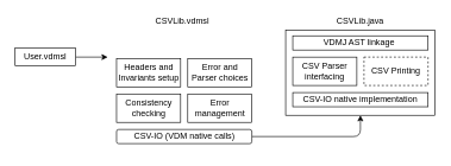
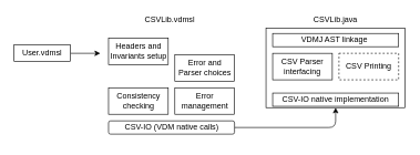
- <mxCell id="16" value="Headers and Invariants setup" style="whiteSpace=wrap;html=1;" parent="13" vertex="1"><mxGeometry x="10" y="40" width="90" height="40" as="geometry" /></mxCell>
+ <mxCell id="16" value="Headers and Invariants setup" style="whiteSpace=wrap;html=1;" parent="13" vertex="1"><mxGeometry x="10" y="15" width="90" height="40" as="geometry" /></mxCell>
- <mxCell id="8" value="CSV-IO native implementation" style="whiteSpace=wrap;html=1;" parent="6" vertex="1"><mxGeometry x="10" y="88" width="190" height="20" as="geometry" /></mxCell>
+ <mxCell id="8" value="CSV-IO native implementation" style="whiteSpace=wrap;html=1;" parent="6" vertex="1"><mxGeometry x="10" y="98" width="190" height="20" as="geometry" /></mxCell>
